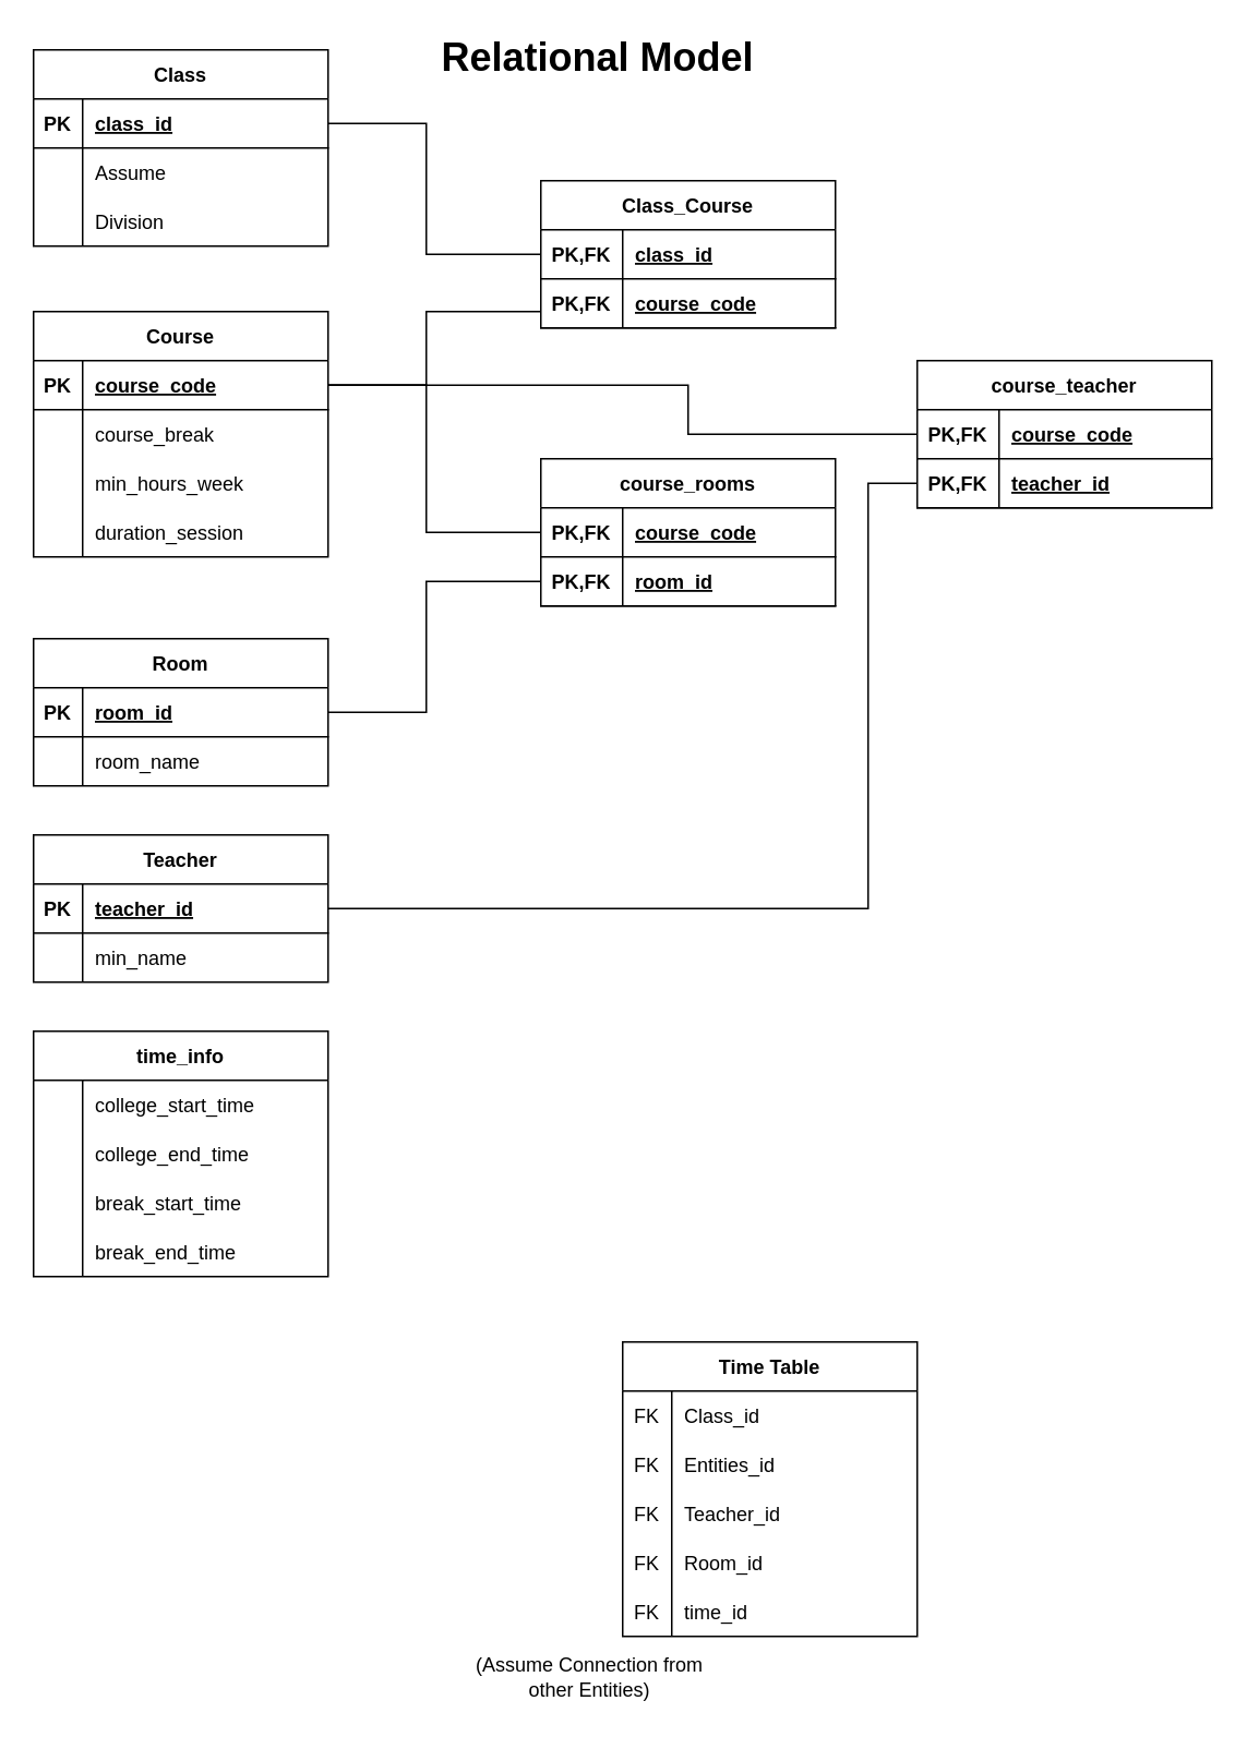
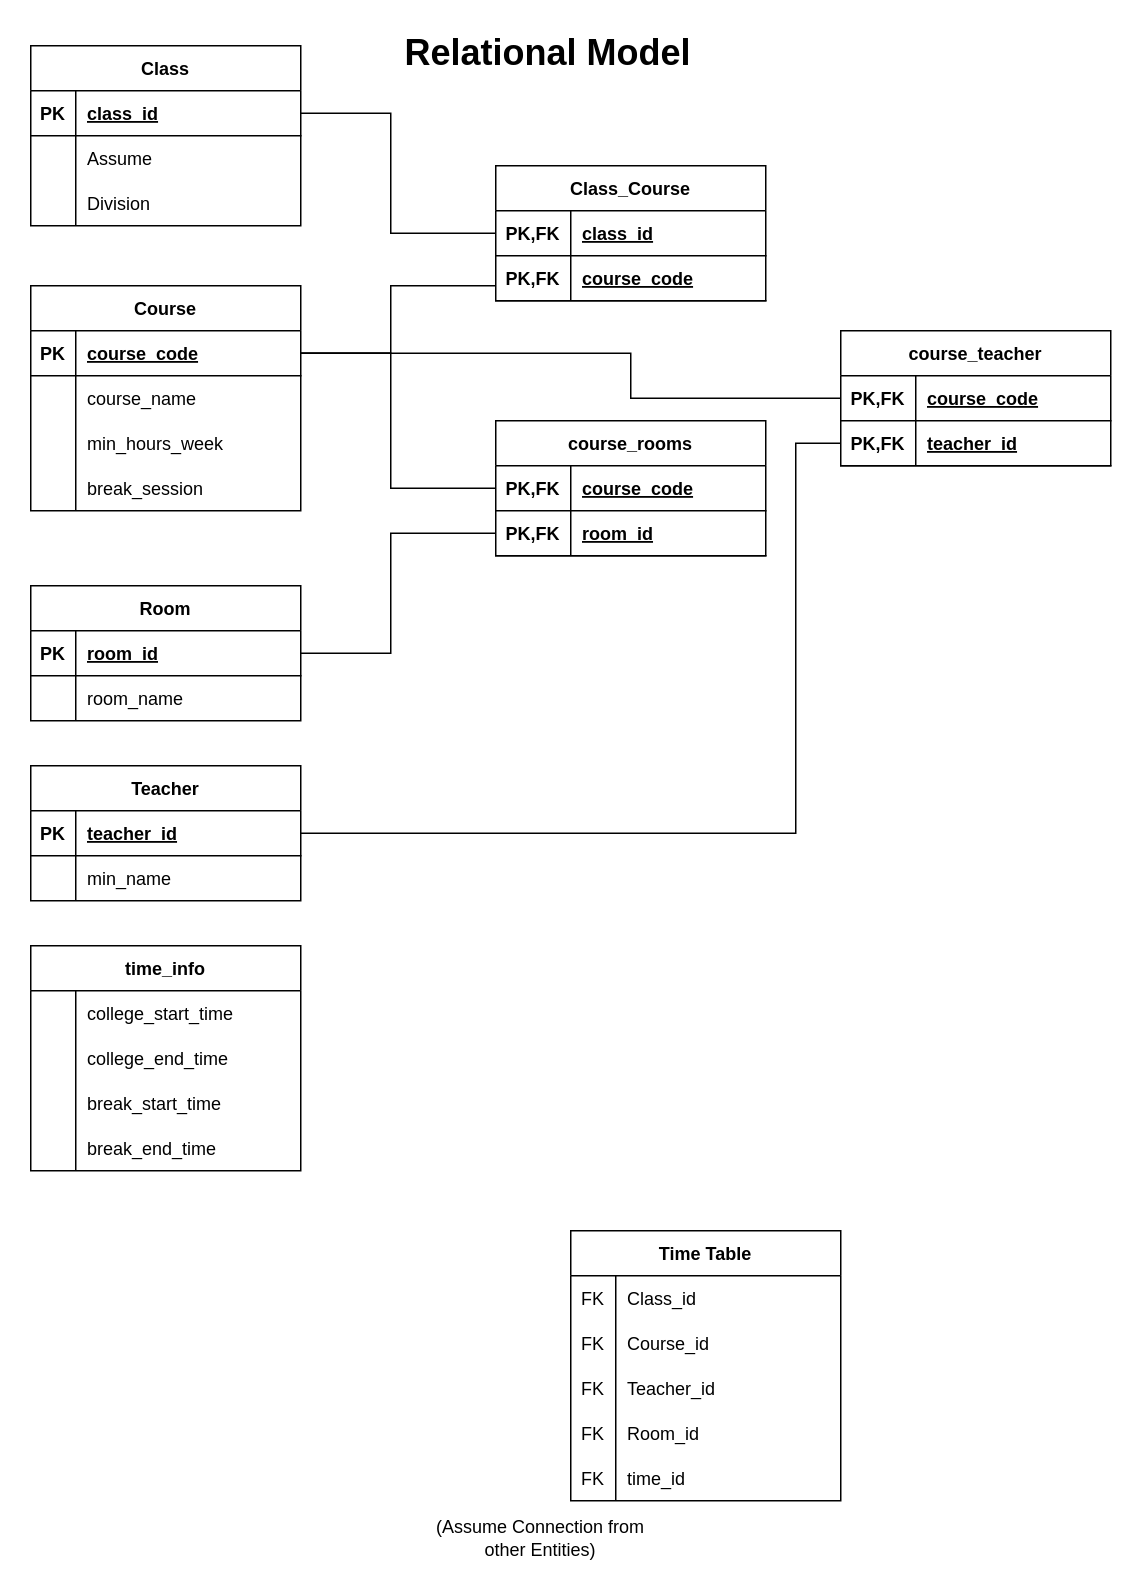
- <mxCell id="19" value="course_break" style="shape=partialRectangle;connectable=0;fillColor=none;top=0;left=0;bottom=0;right=0;align=left;spacingLeft=6;overflow=hidden;fontSize=12;" parent="17" vertex="1"><mxGeometry x="30" width="150" height="30" as="geometry"><mxRectangle width="150" height="30" as="alternateBounds" /></mxGeometry></mxCell>
+ <mxCell id="19" value="course_name" style="shape=partialRectangle;connectable=0;fillColor=none;top=0;left=0;bottom=0;right=0;align=left;spacingLeft=6;overflow=hidden;fontSize=12;" parent="17" vertex="1"><mxGeometry x="30" width="150" height="30" as="geometry"><mxRectangle width="150" height="30" as="alternateBounds" /></mxGeometry></mxCell>
- <mxCell id="25" value="duration_session" style="shape=partialRectangle;connectable=0;fillColor=none;top=0;left=0;bottom=0;right=0;align=left;spacingLeft=6;overflow=hidden;fontSize=12;" parent="23" vertex="1"><mxGeometry x="30" width="150" height="30" as="geometry"><mxRectangle width="150" height="30" as="alternateBounds" /></mxGeometry></mxCell>
+ <mxCell id="25" value="break_session" style="shape=partialRectangle;connectable=0;fillColor=none;top=0;left=0;bottom=0;right=0;align=left;spacingLeft=6;overflow=hidden;fontSize=12;" parent="23" vertex="1"><mxGeometry x="30" width="150" height="30" as="geometry"><mxRectangle width="150" height="30" as="alternateBounds" /></mxGeometry></mxCell>
- <mxCell id="86" value="Entities_id" style="shape=partialRectangle;connectable=0;fillColor=none;top=0;left=0;bottom=0;right=0;align=left;spacingLeft=6;overflow=hidden;fontSize=12;" parent="84" vertex="1"><mxGeometry x="30" width="150" height="30" as="geometry"><mxRectangle width="150" height="30" as="alternateBounds" /></mxGeometry></mxCell>
+ <mxCell id="86" value="Course_id" style="shape=partialRectangle;connectable=0;fillColor=none;top=0;left=0;bottom=0;right=0;align=left;spacingLeft=6;overflow=hidden;fontSize=12;" parent="84" vertex="1"><mxGeometry x="30" width="150" height="30" as="geometry"><mxRectangle width="150" height="30" as="alternateBounds" /></mxGeometry></mxCell>
